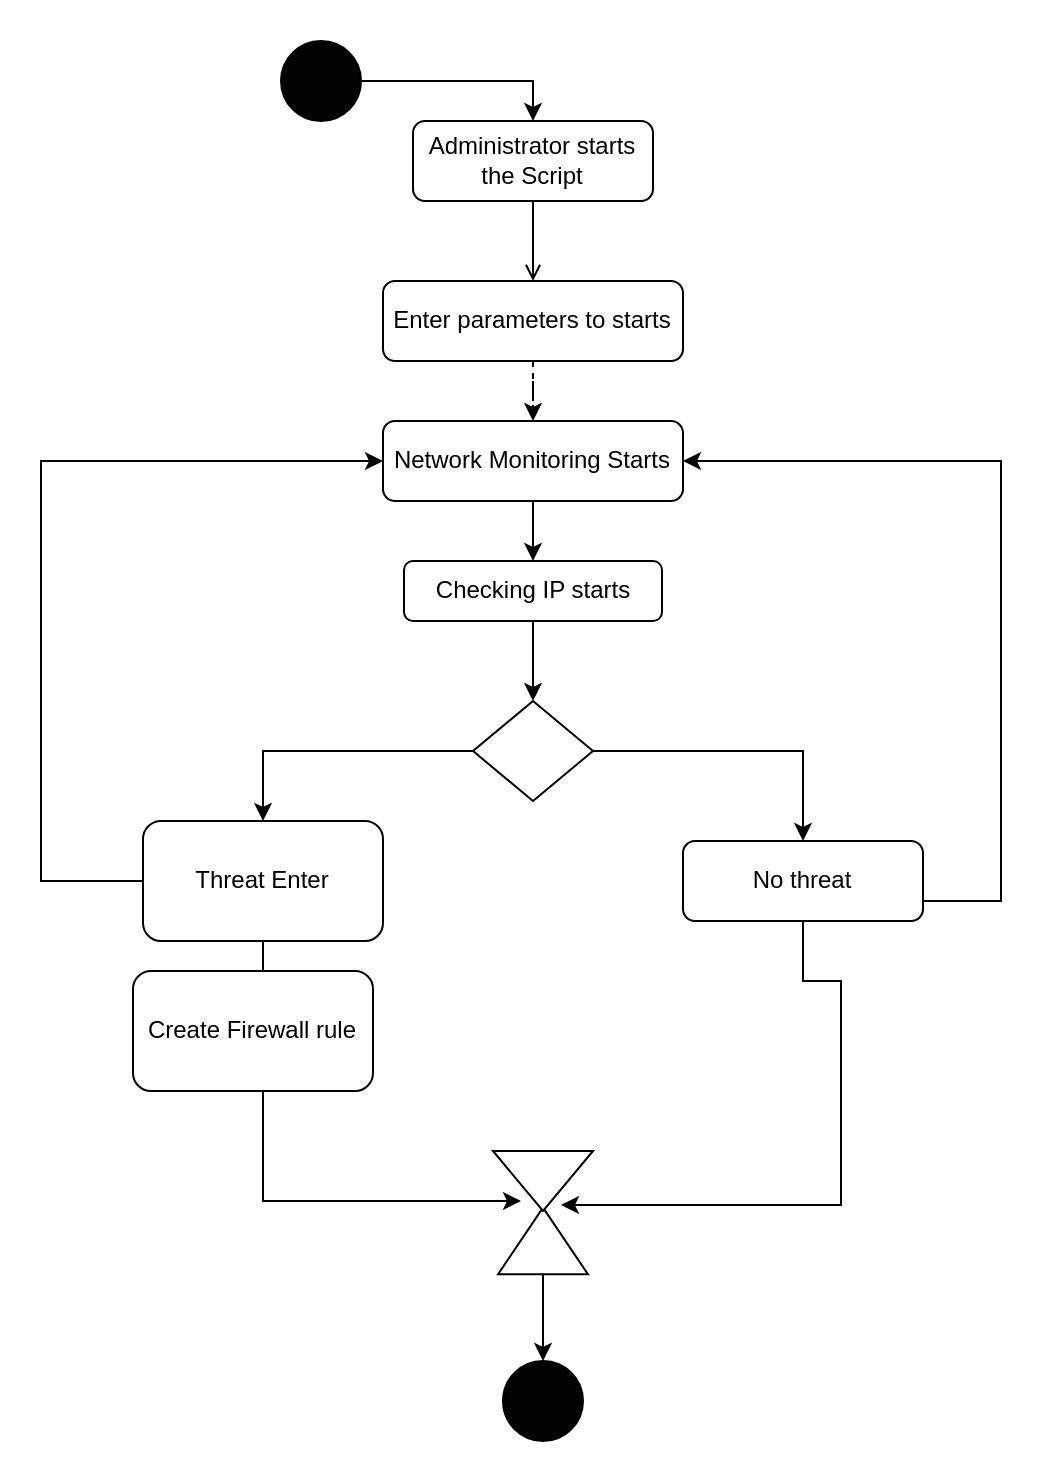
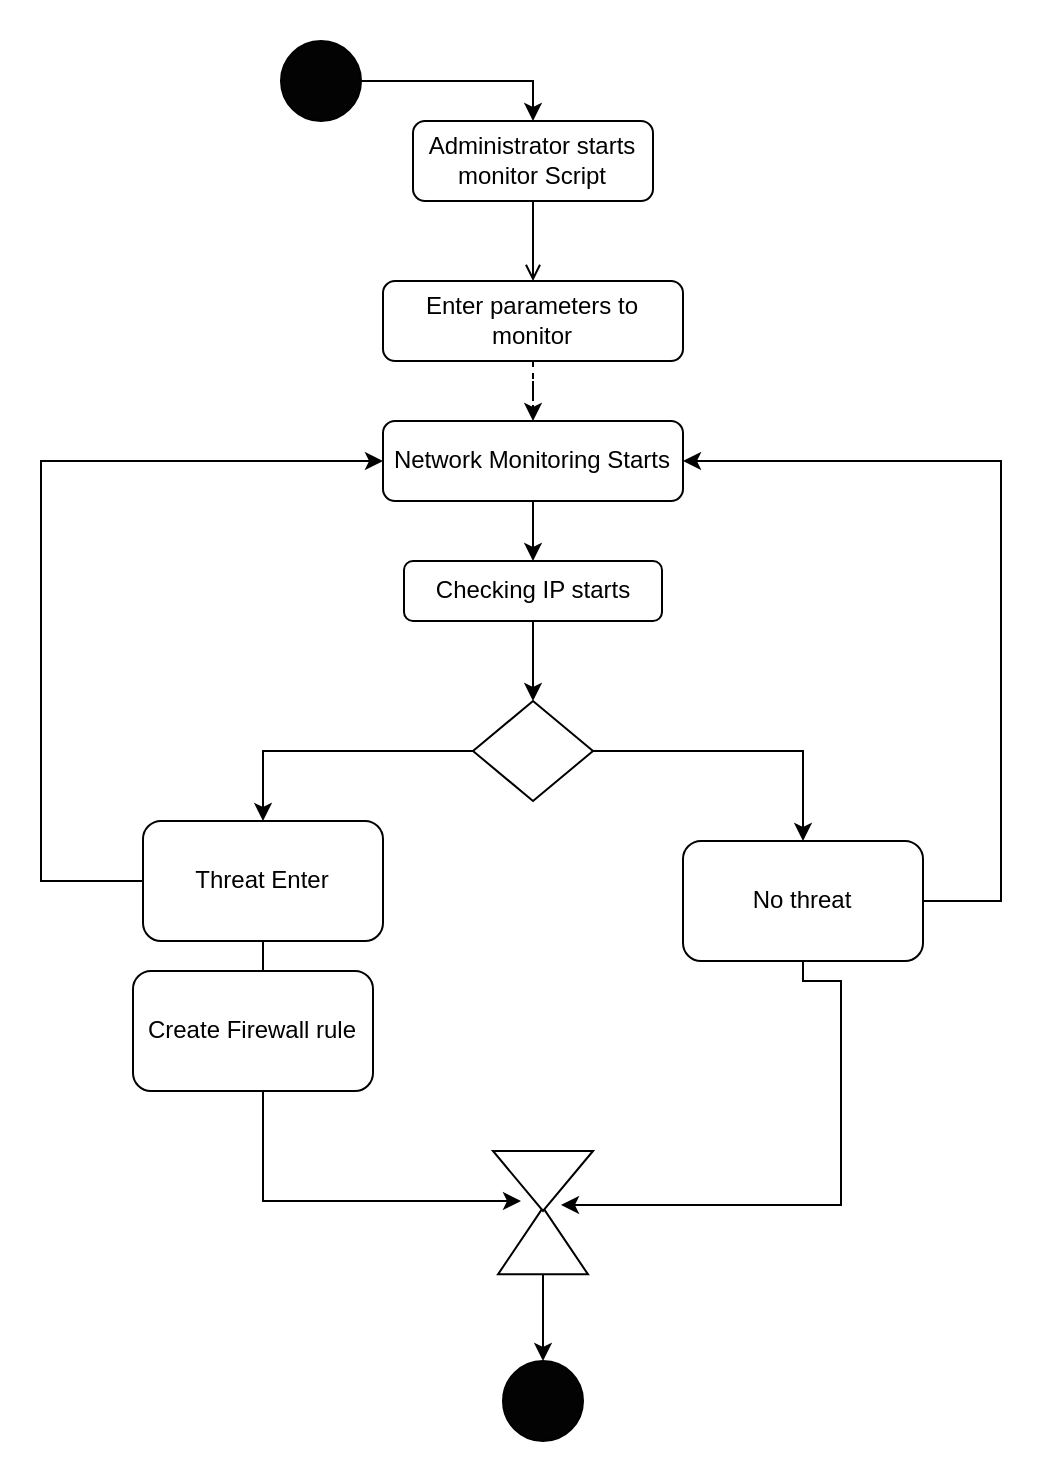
- <mxCell id="3" value="Administrator starts the Script " style="rounded=1;whiteSpace=wrap;html=1;fontSize=12;glass=0;strokeWidth=1;shadow=0;" parent="1" vertex="1"><mxGeometry x="206" y="60" width="120" height="40" as="geometry" /></mxCell>
+ <mxCell id="3" value="Administrator starts monitor Script " style="rounded=1;whiteSpace=wrap;html=1;fontSize=12;glass=0;strokeWidth=1;shadow=0;" parent="1" vertex="1"><mxGeometry x="206" y="60" width="120" height="40" as="geometry" /></mxCell>
- <mxCell id="7" value="Enter parameters to starts" style="whiteSpace=wrap;html=1;rounded=1;glass=0;strokeWidth=1;shadow=0;" vertex="1" parent="1"><mxGeometry x="191" y="140" width="150" height="40" as="geometry" /></mxCell>
+ <mxCell id="7" value="Enter parameters to monitor" style="whiteSpace=wrap;html=1;rounded=1;glass=0;strokeWidth=1;shadow=0;" vertex="1" parent="1"><mxGeometry x="191" y="140" width="150" height="40" as="geometry" /></mxCell>
- <mxCell id="11" value="No threat" style="rounded=1;whiteSpace=wrap;html=1;fillColor=#FFFFFF;" vertex="1" parent="1"><mxGeometry x="341" y="420" width="120" height="40" as="geometry" /></mxCell>
+ <mxCell id="11" value="No threat" style="rounded=1;whiteSpace=wrap;html=1;fillColor=#FFFFFF;" vertex="1" parent="1"><mxGeometry x="341" y="420" width="120" height="60" as="geometry" /></mxCell>
